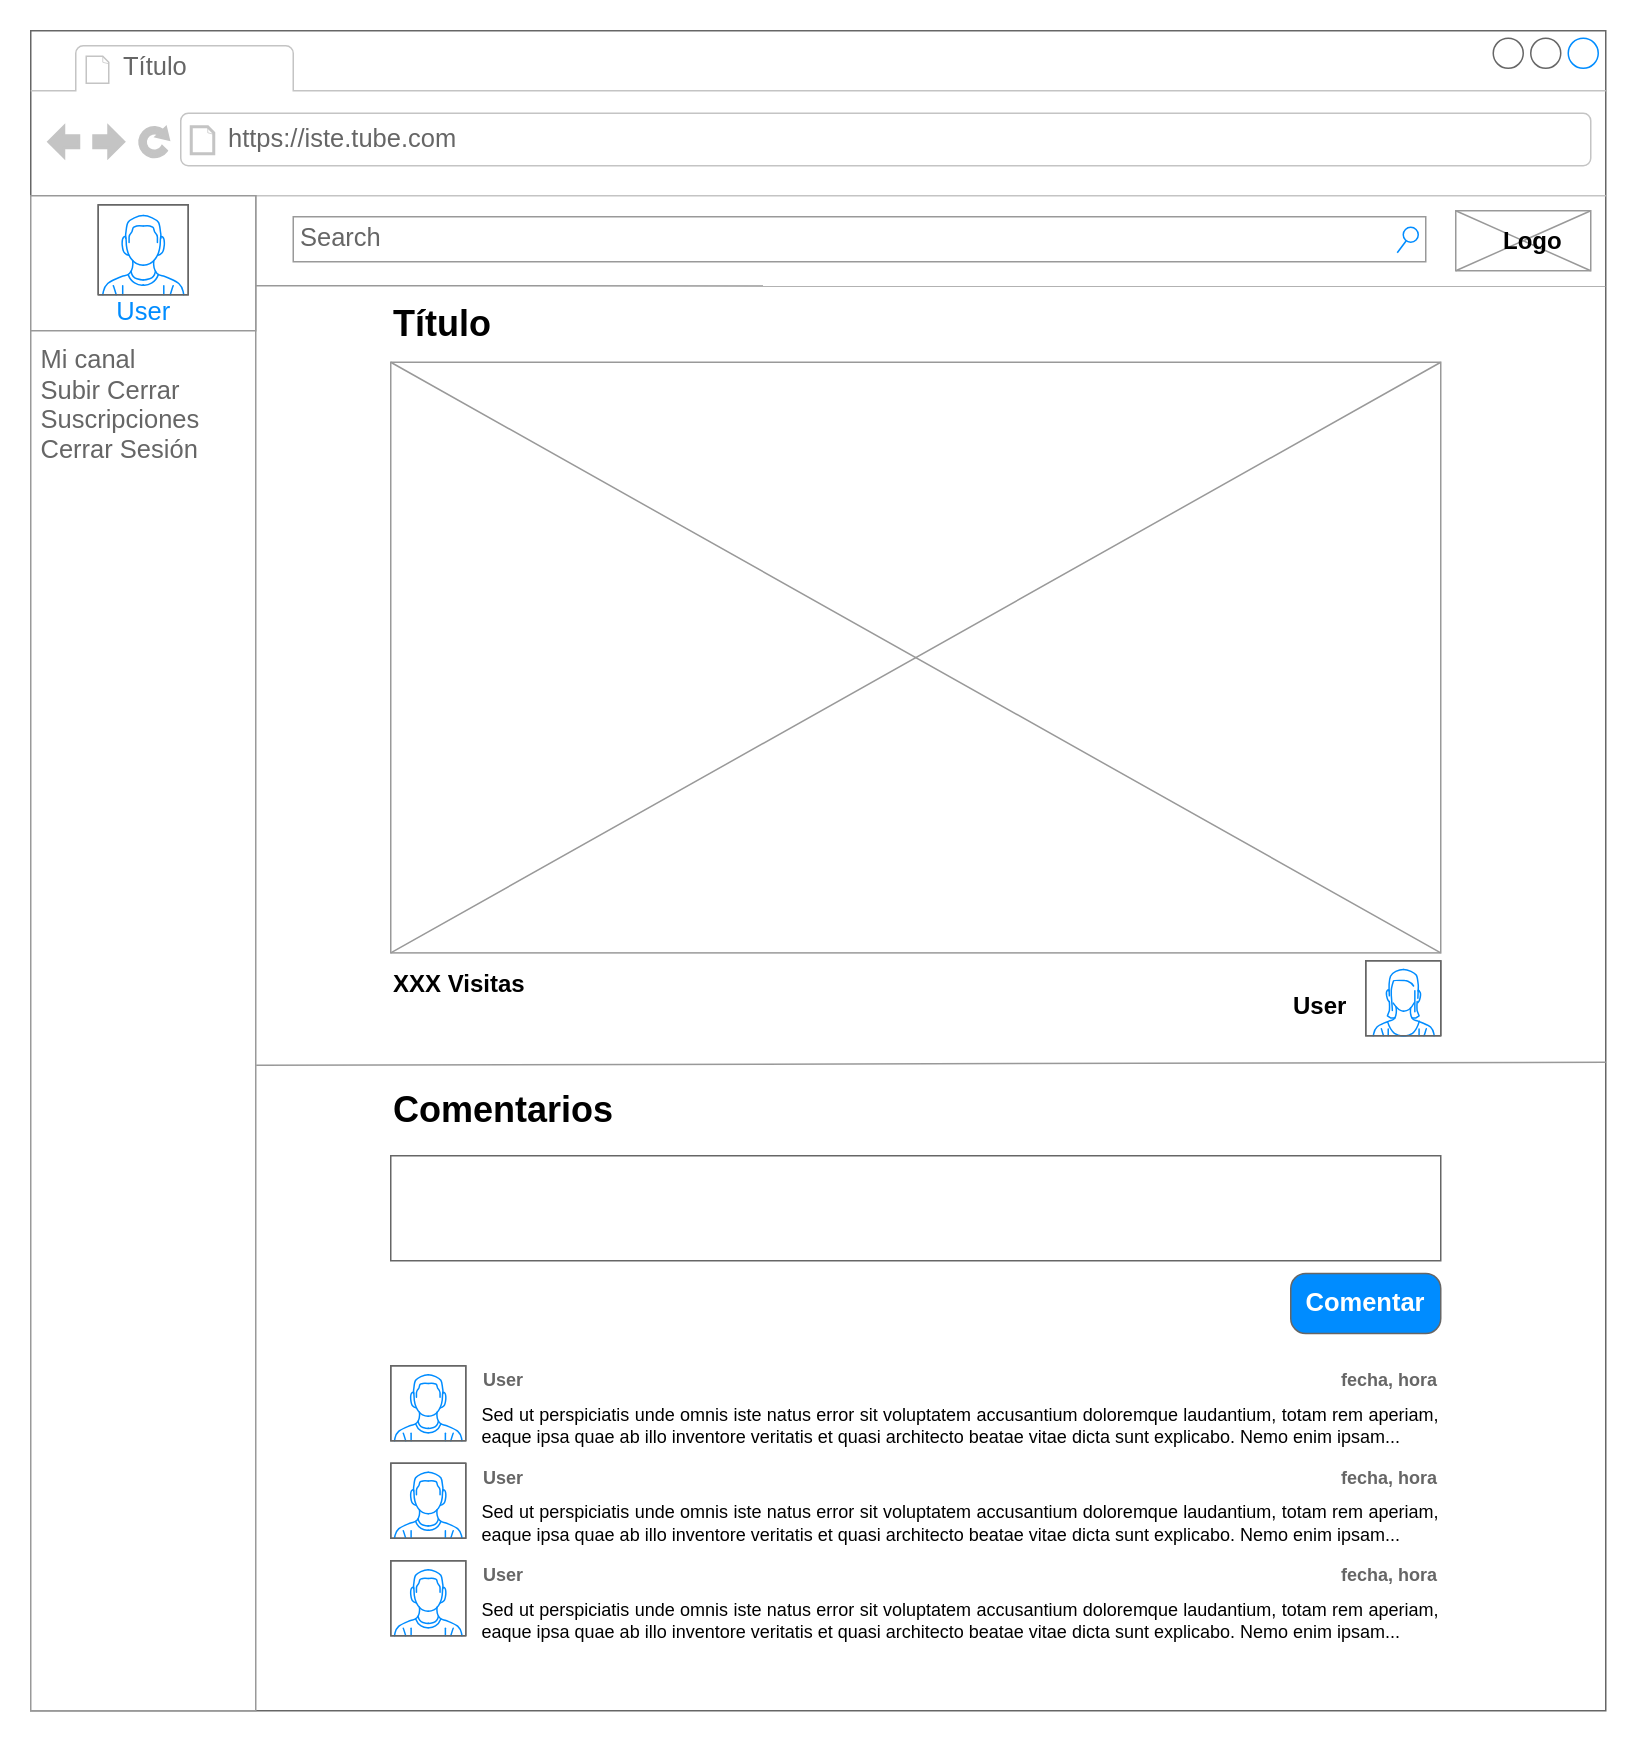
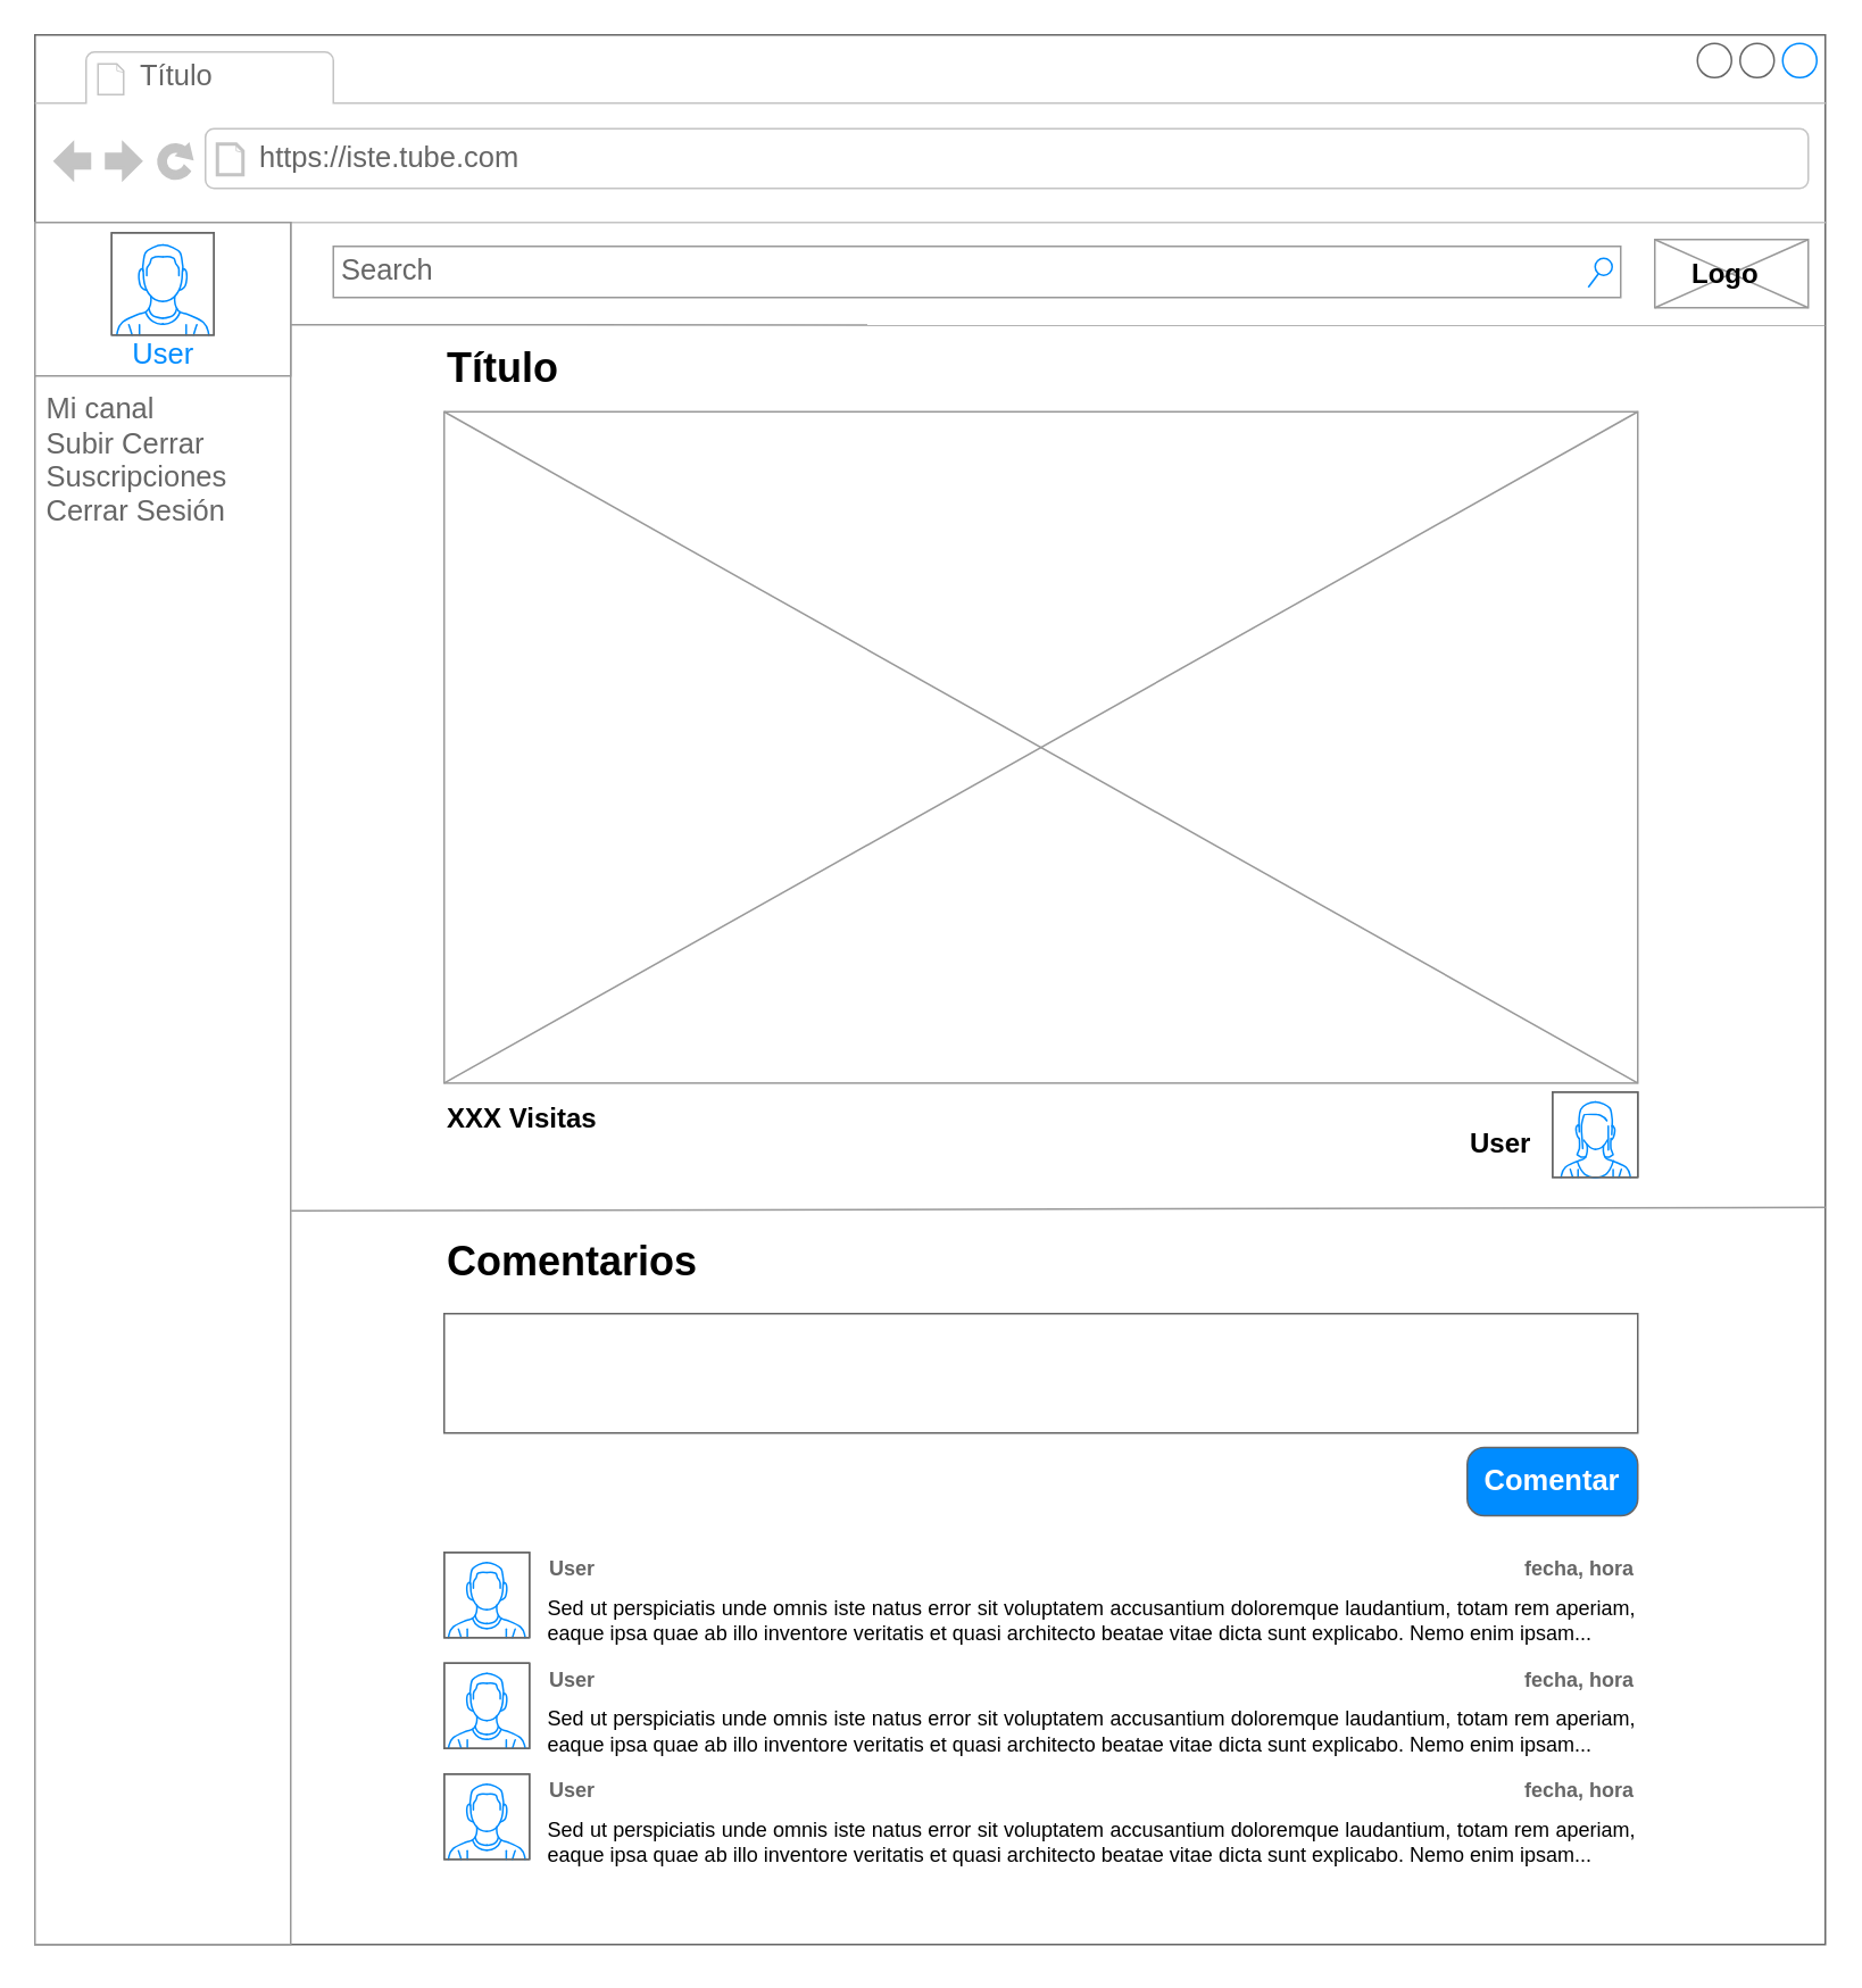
- <mxCell id="18" value="&lt;div align=&quot;center&quot;&gt;Logo&lt;/div&gt;" style="text;html=1;strokeColor=none;fillColor=none;align=left;verticalAlign=middle;whiteSpace=wrap;rounded=0;fontStyle=1;fontSize=16;" parent="2" vertex="1"><mxGeometry x="980" y="130" width="50" height="20" as="geometry" /></mxCell>
+ <mxCell id="18" value="&lt;div align=&quot;center&quot;&gt;Logo&lt;/div&gt;" style="text;html=1;strokeColor=none;fillColor=none;align=left;verticalAlign=middle;whiteSpace=wrap;rounded=0;fontStyle=1;fontSize=16;" parent="2" vertex="1"><mxGeometry x="970" y="130" width="50" height="20" as="geometry" /></mxCell>
